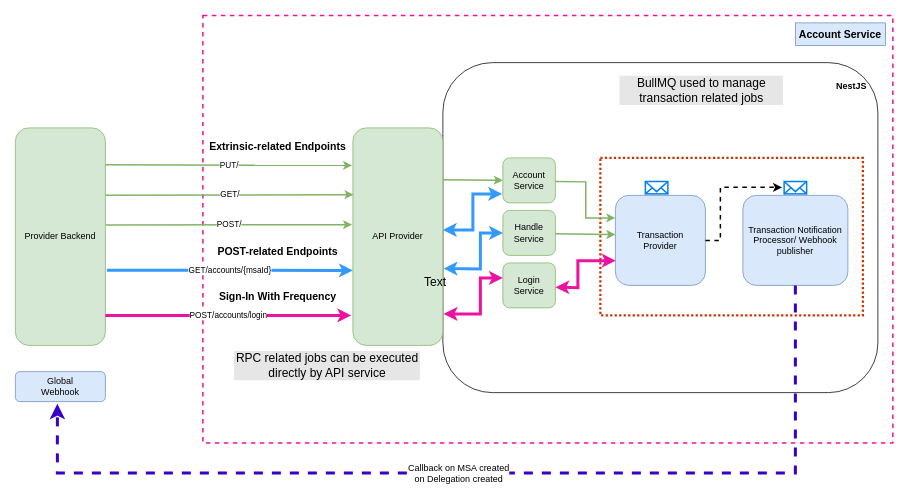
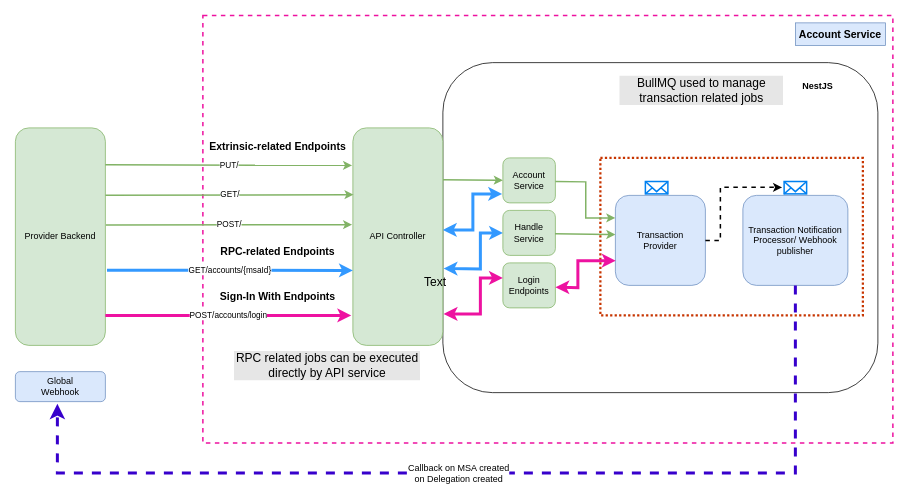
- <mxCell id="13" value="&lt;b&gt;NestJS&lt;/b&gt;" style="text;html=1;strokeColor=none;fillColor=none;align=center;verticalAlign=middle;whiteSpace=wrap;rounded=0;" parent="1" vertex="1"><mxGeometry x="1105" y="100" width="60" height="30" as="geometry" /></mxCell>
+ <mxCell id="13" value="&lt;b&gt;NestJS&lt;/b&gt;" style="text;html=1;strokeColor=none;fillColor=none;align=center;verticalAlign=middle;whiteSpace=wrap;rounded=0;" parent="1" vertex="1"><mxGeometry x="1060" y="100" width="60" height="30" as="geometry" /></mxCell>
- <mxCell id="9" value="API Provider" style="rounded=1;whiteSpace=wrap;html=1;fillColor=#d5e8d4;strokeColor=#82b366;" parent="1" vertex="1"><mxGeometry x="470" y="170" width="120" height="290" as="geometry" /></mxCell>
+ <mxCell id="9" value="API Controller" style="rounded=1;whiteSpace=wrap;html=1;fillColor=#d5e8d4;strokeColor=#82b366;" parent="1" vertex="1"><mxGeometry x="470" y="170" width="120" height="290" as="geometry" /></mxCell>
- <mxCell id="18" value="POST-related Endpoints" style="text;html=1;strokeColor=none;fillColor=none;align=center;verticalAlign=middle;whiteSpace=wrap;rounded=0;fontSize=14;fontStyle=1" vertex="1" parent="1"><mxGeometry x="270" y="320" width="200" height="30" as="geometry" /></mxCell>
+ <mxCell id="18" value="RPC-related Endpoints" style="text;html=1;strokeColor=none;fillColor=none;align=center;verticalAlign=middle;whiteSpace=wrap;rounded=0;fontSize=14;fontStyle=1" vertex="1" parent="1"><mxGeometry x="270" y="320" width="200" height="30" as="geometry" /></mxCell>
- <mxCell id="28" value="Login&lt;div&gt;Service&lt;/div&gt;" style="rounded=1;whiteSpace=wrap;html=1;fillColor=#d5e8d4;strokeColor=#82b366;" vertex="1" parent="1"><mxGeometry x="670" y="350" width="70" height="60" as="geometry" /></mxCell>
+ <mxCell id="28" value="Login&lt;div&gt;Endpoints&lt;/div&gt;" style="rounded=1;whiteSpace=wrap;html=1;fillColor=#d5e8d4;strokeColor=#82b366;" vertex="1" parent="1"><mxGeometry x="670" y="350" width="70" height="60" as="geometry" /></mxCell>
- <mxCell id="32" value="Sign-In With Frequency" style="text;html=1;strokeColor=none;fillColor=none;align=center;verticalAlign=middle;whiteSpace=wrap;rounded=0;fontSize=14;fontStyle=1" vertex="1" parent="1"><mxGeometry x="270" y="380" width="200" height="30" as="geometry" /></mxCell>
+ <mxCell id="32" value="Sign-In With Endpoints" style="text;html=1;strokeColor=none;fillColor=none;align=center;verticalAlign=middle;whiteSpace=wrap;rounded=0;fontSize=14;fontStyle=1" vertex="1" parent="1"><mxGeometry x="270" y="380" width="200" height="30" as="geometry" /></mxCell>
